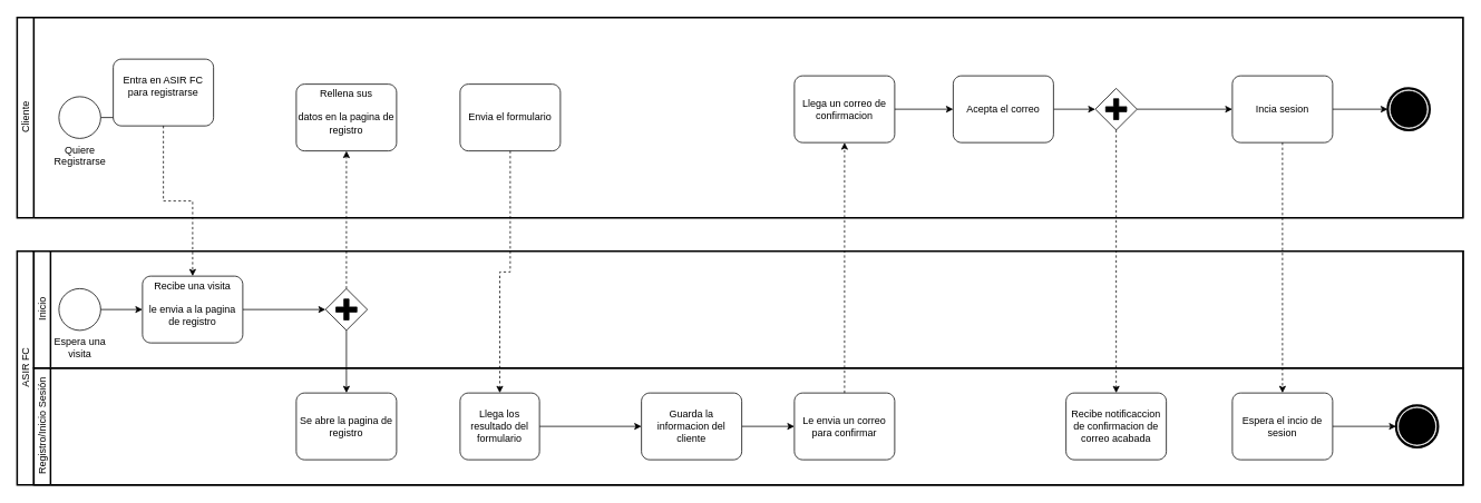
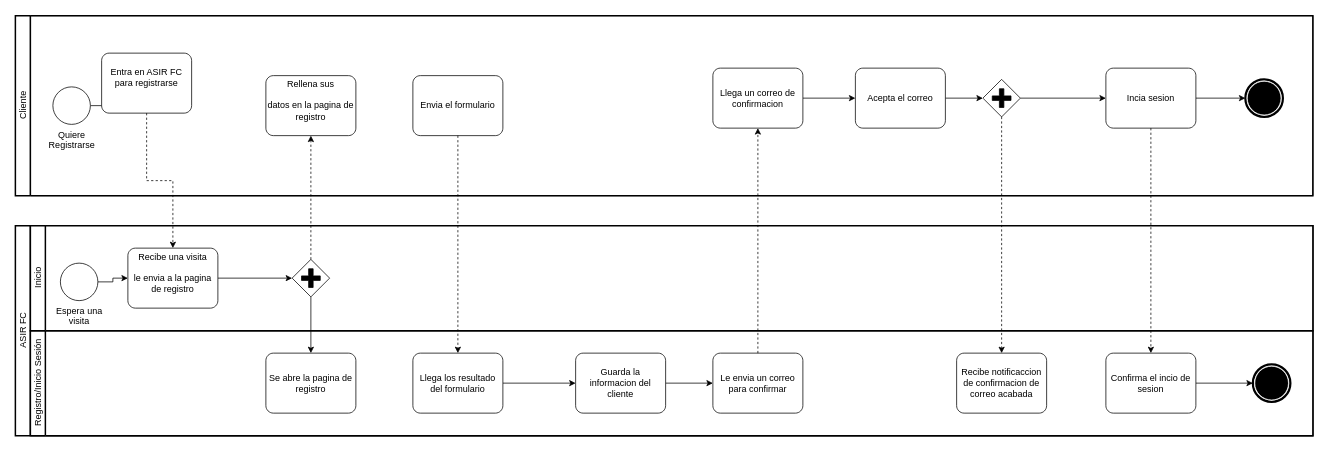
- <mxCell id="32" value="&lt;div&gt;Espera una&lt;/div&gt;&lt;div&gt;visita&lt;br&gt;&lt;/div&gt;" style="points=[[0.145,0.145,0],[0.5,0,0],[0.855,0.145,0],[1,0.5,0],[0.855,0.855,0],[0.5,1,0],[0.145,0.855,0],[0,0.5,0]];shape=mxgraph.bpmn.event;html=1;verticalLabelPosition=bottom;labelBackgroundColor=#ffffff;verticalAlign=top;align=center;perimeter=ellipsePerimeter;outlineConnect=0;aspect=fixed;outline=standard;symbol=general;" vertex="1" parent="30"><mxGeometry x="30" y="45" width="50" height="50" as="geometry" /></mxCell>
+ <mxCell id="32" value="&lt;div&gt;Espera una&lt;/div&gt;&lt;div&gt;visita&lt;br&gt;&lt;/div&gt;" style="points=[[0.145,0.145,0],[0.5,0,0],[0.855,0.145,0],[1,0.5,0],[0.855,0.855,0],[0.5,1,0],[0.145,0.855,0],[0,0.5,0]];shape=mxgraph.bpmn.event;html=1;verticalLabelPosition=bottom;labelBackgroundColor=#ffffff;verticalAlign=top;align=center;perimeter=ellipsePerimeter;outlineConnect=0;aspect=fixed;outline=standard;symbol=general;" vertex="1" parent="30"><mxGeometry x="40" y="50" width="50" height="50" as="geometry" /></mxCell>
- <mxCell id="22" value="Llega los resultado del formulario" style="points=[[0.25,0,0],[0.5,0,0],[0.75,0,0],[1,0.25,0],[1,0.5,0],[1,0.75,0],[0.75,1,0],[0.5,1,0],[0.25,1,0],[0,0.75,0],[0,0.5,0],[0,0.25,0]];shape=mxgraph.bpmn.task;whiteSpace=wrap;rectStyle=rounded;size=10;taskMarker=abstract;" vertex="1" parent="19"><mxGeometry x="510" y="30" width="95" height="80" as="geometry" /></mxCell>
+ <mxCell id="22" value="Llega los resultado del formulario" style="points=[[0.25,0,0],[0.5,0,0],[0.75,0,0],[1,0.25,0],[1,0.5,0],[1,0.75,0],[0.75,1,0],[0.5,1,0],[0.25,1,0],[0,0.75,0],[0,0.5,0],[0,0.25,0]];shape=mxgraph.bpmn.task;whiteSpace=wrap;rectStyle=rounded;size=10;taskMarker=abstract;" vertex="1" parent="19"><mxGeometry x="510" y="30" width="120" height="80" as="geometry" /></mxCell>
- <mxCell id="28" value="Espera el incio de sesion" style="points=[[0.25,0,0],[0.5,0,0],[0.75,0,0],[1,0.25,0],[1,0.5,0],[1,0.75,0],[0.75,1,0],[0.5,1,0],[0.25,1,0],[0,0.75,0],[0,0.5,0],[0,0.25,0]];shape=mxgraph.bpmn.task;whiteSpace=wrap;rectStyle=rounded;size=10;taskMarker=abstract;" vertex="1" parent="19"><mxGeometry x="1434" y="30" width="120" height="80" as="geometry" /></mxCell>
+ <mxCell id="28" value="Confirma el incio de sesion" style="points=[[0.25,0,0],[0.5,0,0],[0.75,0,0],[1,0.25,0],[1,0.5,0],[1,0.75,0],[0.75,1,0],[0.5,1,0],[0.25,1,0],[0,0.75,0],[0,0.5,0],[0,0.25,0]];shape=mxgraph.bpmn.task;whiteSpace=wrap;rectStyle=rounded;size=10;taskMarker=abstract;" vertex="1" parent="19"><mxGeometry x="1434" y="30" width="120" height="80" as="geometry" /></mxCell>
